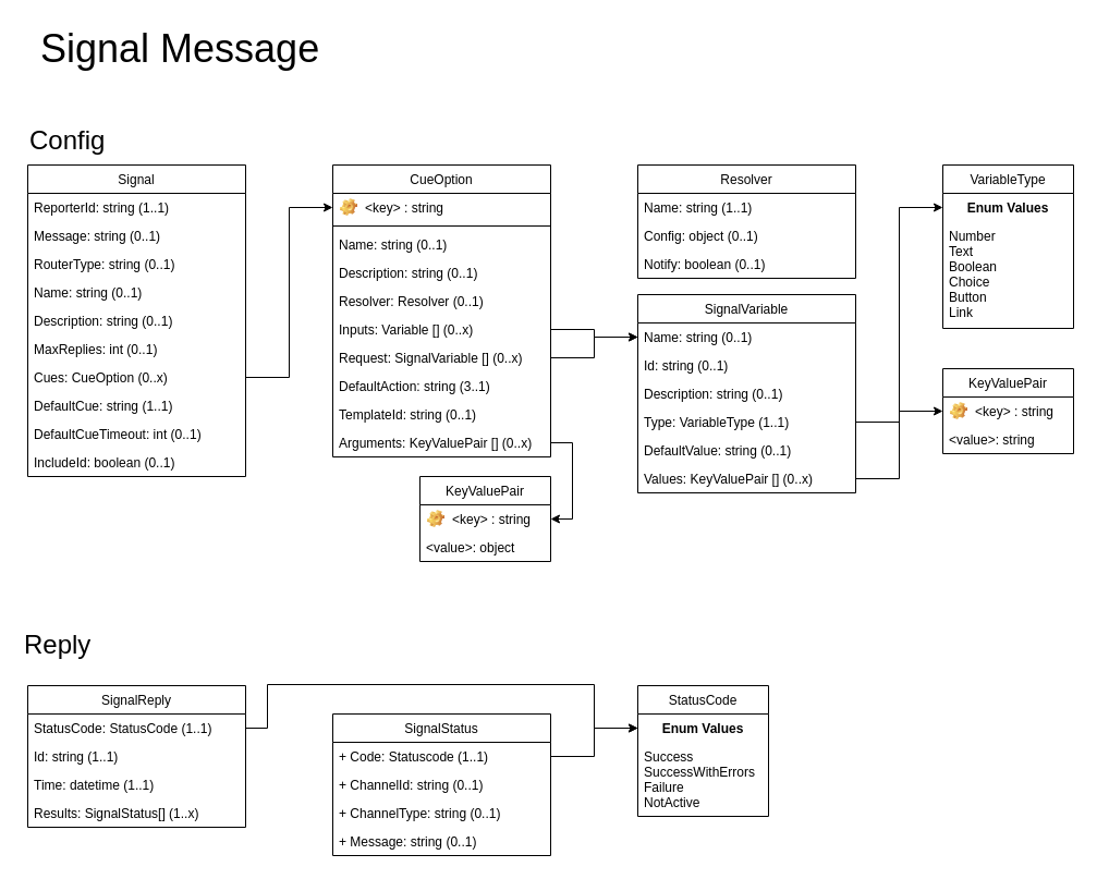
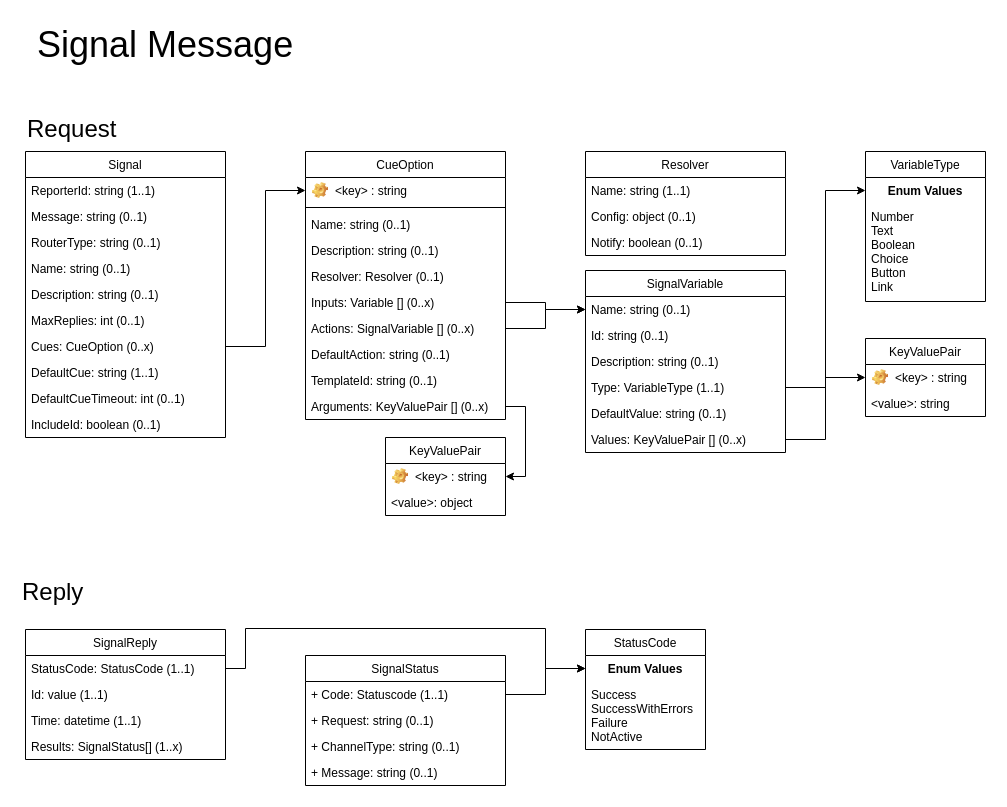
- <mxCell id="39" value="&lt;font style=&quot;font-size: 24px&quot;&gt;Config&lt;/font&gt;" style="text;html=1;resizable=0;points=[];autosize=1;align=left;verticalAlign=top;spacingTop=-4;" parent="1" vertex="1"><mxGeometry x="25" y="112" width="100" height="20" as="geometry" /></mxCell>
+ <mxCell id="39" value="&lt;font style=&quot;font-size: 24px&quot;&gt;Request&lt;/font&gt;" style="text;html=1;resizable=0;points=[];autosize=1;align=left;verticalAlign=top;spacingTop=-4;" parent="1" vertex="1"><mxGeometry x="25" y="112" width="100" height="20" as="geometry" /></mxCell>
- <mxCell id="20" value="Request: SignalVariable [] (0..x)" style="text;strokeColor=none;fillColor=none;align=left;verticalAlign=top;spacingLeft=4;spacingRight=4;overflow=hidden;rotatable=0;points=[[0,0.5],[1,0.5]];portConstraint=eastwest;" parent="13" vertex="1"><mxGeometry y="164" width="200" height="26" as="geometry" /></mxCell>
+ <mxCell id="20" value="Actions: SignalVariable [] (0..x)" style="text;strokeColor=none;fillColor=none;align=left;verticalAlign=top;spacingLeft=4;spacingRight=4;overflow=hidden;rotatable=0;points=[[0,0.5],[1,0.5]];portConstraint=eastwest;" parent="13" vertex="1"><mxGeometry y="164" width="200" height="26" as="geometry" /></mxCell>
- <mxCell id="21" value="DefaultAction: string (3..1)" style="text;strokeColor=none;fillColor=none;align=left;verticalAlign=top;spacingLeft=4;spacingRight=4;overflow=hidden;rotatable=0;points=[[0,0.5],[1,0.5]];portConstraint=eastwest;" parent="13" vertex="1"><mxGeometry y="190" width="200" height="26" as="geometry" /></mxCell>
+ <mxCell id="21" value="DefaultAction: string (0..1)" style="text;strokeColor=none;fillColor=none;align=left;verticalAlign=top;spacingLeft=4;spacingRight=4;overflow=hidden;rotatable=0;points=[[0,0.5],[1,0.5]];portConstraint=eastwest;" parent="13" vertex="1"><mxGeometry y="190" width="200" height="26" as="geometry" /></mxCell>
- <mxCell id="46" value="Id: string (1..1)&#10;" style="text;strokeColor=none;fillColor=none;align=left;verticalAlign=top;spacingLeft=4;spacingRight=4;overflow=hidden;rotatable=0;points=[[0,0.5],[1,0.5]];portConstraint=eastwest;" parent="44" vertex="1"><mxGeometry y="52" width="200" height="26" as="geometry" /></mxCell>
+ <mxCell id="46" value="Id: value (1..1)&#10;" style="text;strokeColor=none;fillColor=none;align=left;verticalAlign=top;spacingLeft=4;spacingRight=4;overflow=hidden;rotatable=0;points=[[0,0.5],[1,0.5]];portConstraint=eastwest;" parent="44" vertex="1"><mxGeometry y="52" width="200" height="26" as="geometry" /></mxCell>
- <mxCell id="51" value="+ ChannelId: string (0..1)" style="text;strokeColor=none;fillColor=none;align=left;verticalAlign=top;spacingLeft=4;spacingRight=4;overflow=hidden;rotatable=0;points=[[0,0.5],[1,0.5]];portConstraint=eastwest;" parent="49" vertex="1"><mxGeometry y="52" width="200" height="26" as="geometry" /></mxCell>
+ <mxCell id="51" value="+ Request: string (0..1)" style="text;strokeColor=none;fillColor=none;align=left;verticalAlign=top;spacingLeft=4;spacingRight=4;overflow=hidden;rotatable=0;points=[[0,0.5],[1,0.5]];portConstraint=eastwest;" parent="49" vertex="1"><mxGeometry y="52" width="200" height="26" as="geometry" /></mxCell>
